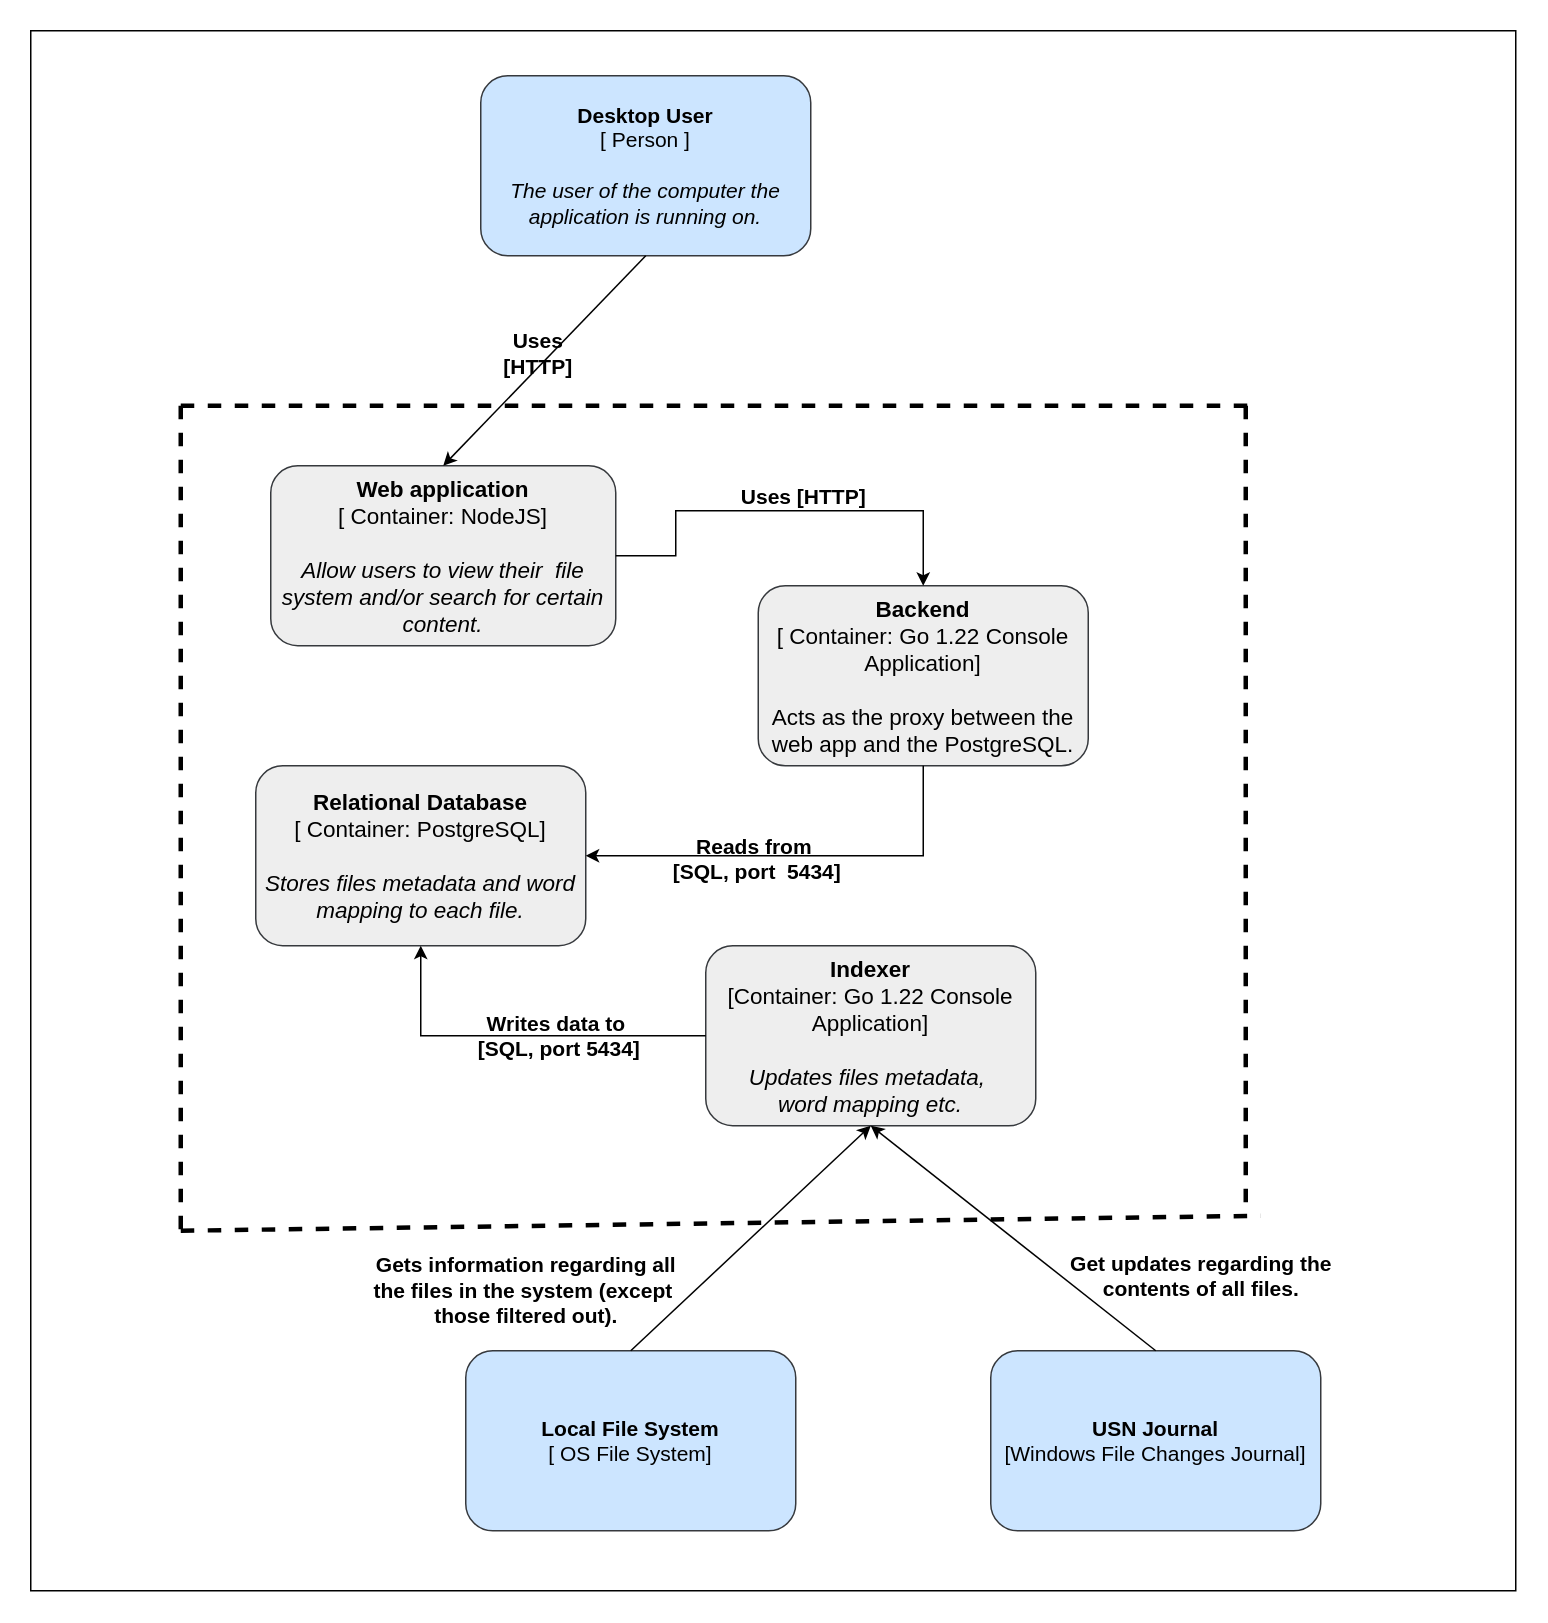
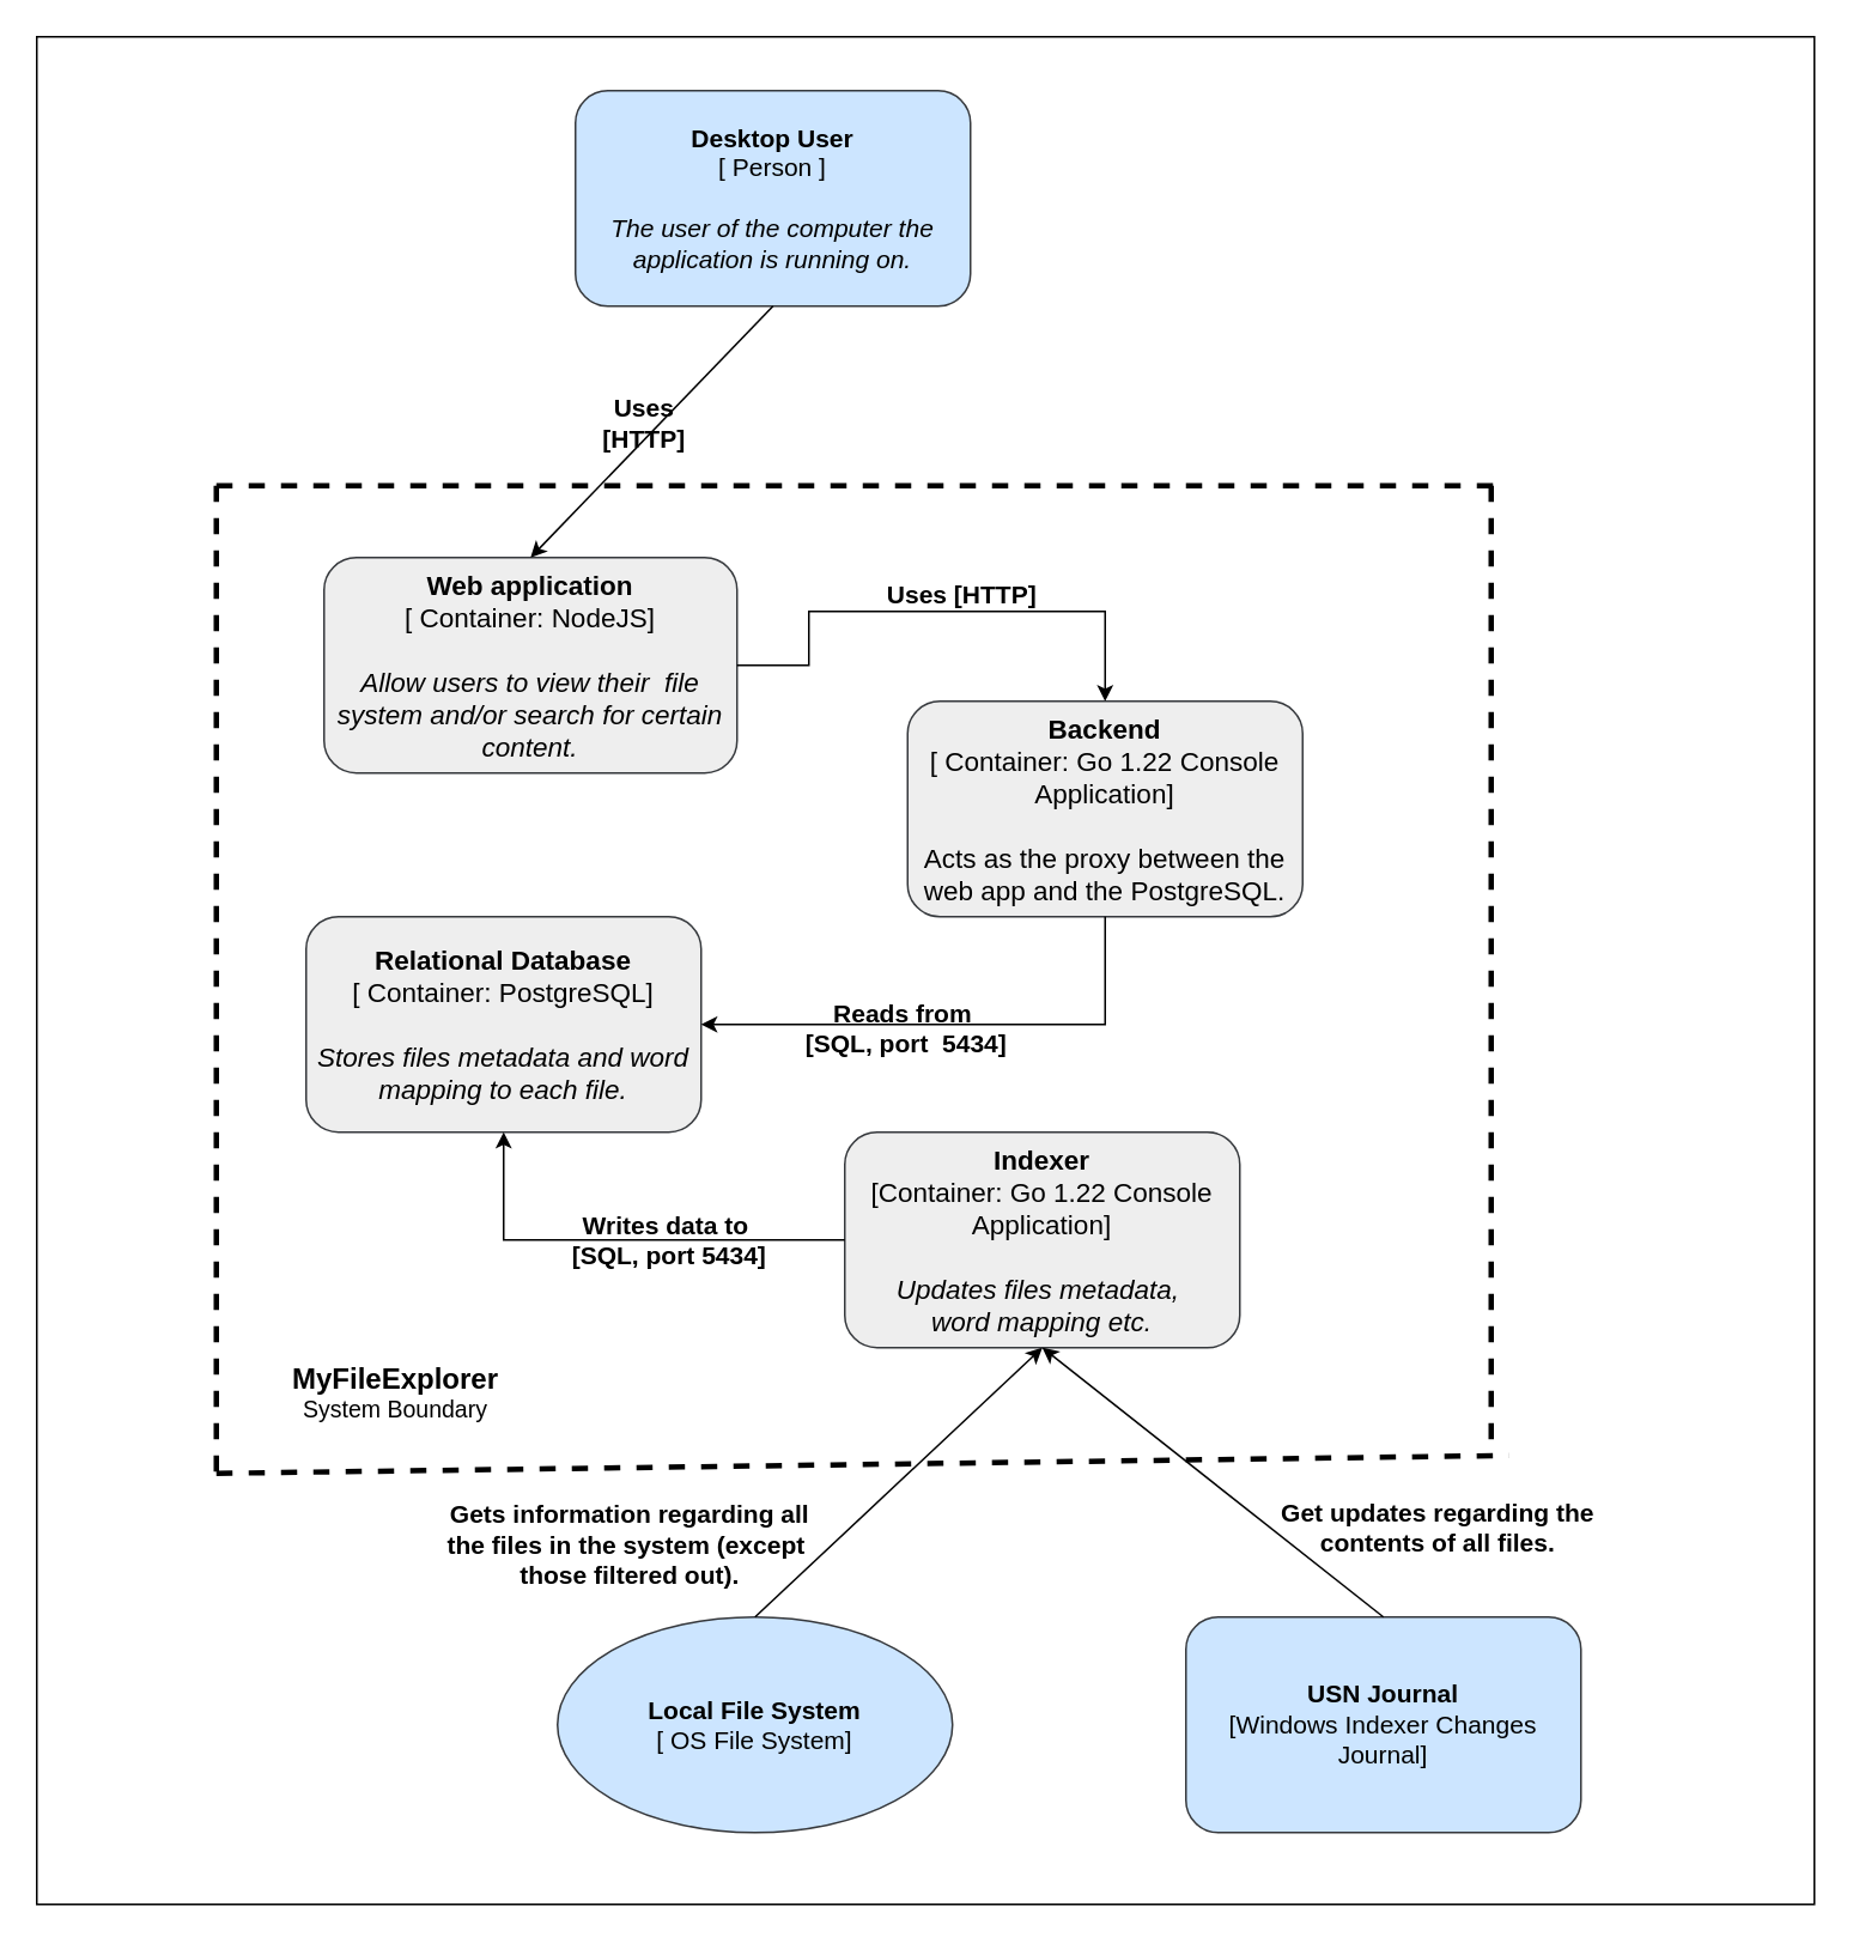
+ <mxCell id="16" value="&lt;font style=&quot;font-size: 16px;&quot;&gt;&lt;b&gt;MyFileExplorer&lt;/b&gt;&lt;/font&gt;&lt;br&gt;&lt;font style=&quot;font-size: 13px;&quot;&gt;System Boundary&lt;/font&gt;" style="text;html=1;strokeColor=none;fillColor=none;align=center;verticalAlign=middle;whiteSpace=wrap;rounded=0;" parent="1" vertex="1"><mxGeometry x="140" y="760" width="160" height="30" as="geometry" /></mxCell>
- <mxCell id="9" value="&lt;b style=&quot;font-size: 14px;&quot;&gt;&lt;font style=&quot;font-size: 14px;&quot;&gt;Local File System&lt;br&gt;&lt;/font&gt;&lt;/b&gt;&lt;div style=&quot;font-size: 14px;&quot;&gt;[ OS File System]&lt;/div&gt;" style="rounded=1;whiteSpace=wrap;html=1;fillColor=#cce5ff;strokeColor=#36393d;" parent="1" vertex="1"><mxGeometry x="310" y="900" width="220" height="120" as="geometry" /></mxCell>
+ <mxCell id="9" value="&lt;b style=&quot;font-size: 14px;&quot;&gt;&lt;font style=&quot;font-size: 14px;&quot;&gt;Local File System&lt;br&gt;&lt;/font&gt;&lt;/b&gt;&lt;div style=&quot;font-size: 14px;&quot;&gt;[ OS File System]&lt;/div&gt;" style="ellipse;whiteSpace=wrap;html=1;fillColor=#cce5ff;strokeColor=#36393d;" parent="1" vertex="1"><mxGeometry x="310" y="900" width="220" height="120" as="geometry" /></mxCell>
- <mxCell id="17" value="&lt;span style=&quot;font-size: 14px; background-color: initial;&quot;&gt;&lt;b&gt;USN Journal&lt;br&gt;&lt;/b&gt;[Windows File Changes Journal]&lt;/span&gt;" style="rounded=1;whiteSpace=wrap;html=1;fillColor=#cce5ff;strokeColor=#36393d;" parent="1" vertex="1"><mxGeometry x="660" y="900" width="220" height="120" as="geometry" /></mxCell>
+ <mxCell id="17" value="&lt;span style=&quot;font-size: 14px; background-color: initial;&quot;&gt;&lt;b&gt;USN Journal&lt;br&gt;&lt;/b&gt;[Windows Indexer Changes Journal]&lt;/span&gt;" style="rounded=1;whiteSpace=wrap;html=1;fillColor=#cce5ff;strokeColor=#36393d;" parent="1" vertex="1"><mxGeometry x="660" y="900" width="220" height="120" as="geometry" /></mxCell>
